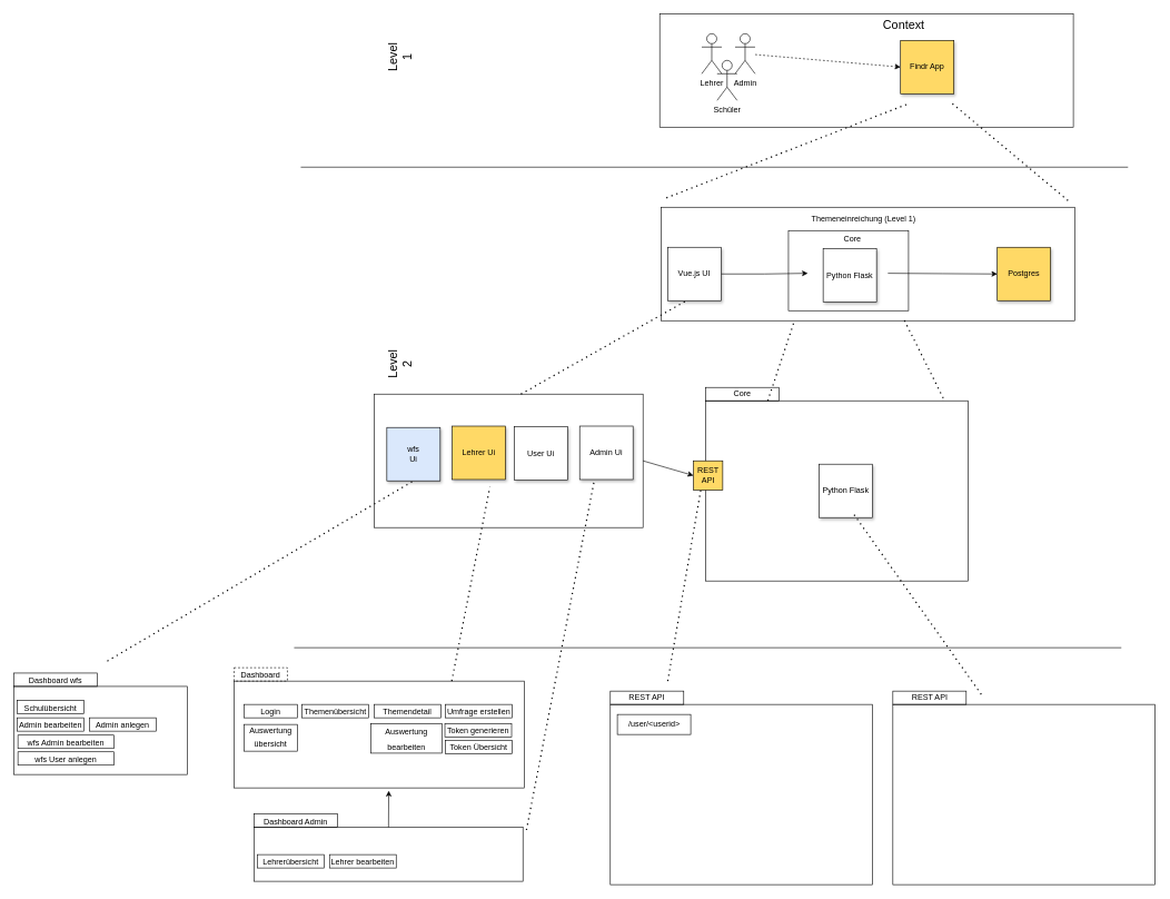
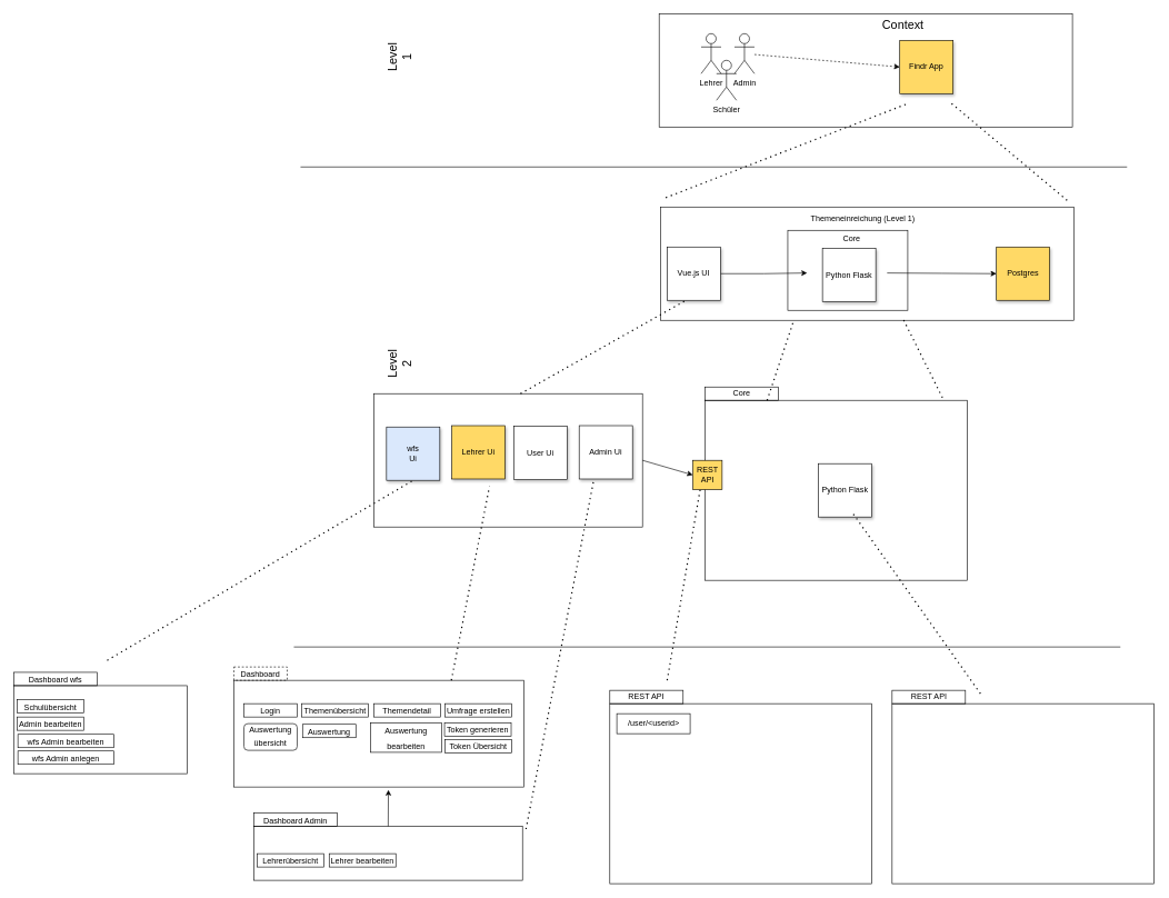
- <mxCell id="61" value="&lt;font style=&quot;font-size: 12px&quot;&gt;Admin anlegen&lt;br&gt;&lt;/font&gt;" style="rounded=0;whiteSpace=wrap;html=1;shadow=0;glass=0;fontSize=18;fillColor=none;" vertex="1" parent="1"><mxGeometry x="133" y="1075" width="100" height="20" as="geometry" /></mxCell>
+ <mxCell id="42" value="&lt;font style=&quot;font-size: 12px&quot;&gt;Auswertung&lt;/font&gt;" style="rounded=0;whiteSpace=wrap;html=1;shadow=0;glass=0;fontSize=18;fillColor=none;" vertex="1" parent="1"><mxGeometry x="453" y="1086" width="80" height="20" as="geometry" /></mxCell>
- <mxCell id="41" value="&lt;div style=&quot;font-size: 12px&quot;&gt;&lt;font style=&quot;font-size: 12px&quot;&gt;Auswertung&lt;/font&gt;&lt;/div&gt;&lt;font style=&quot;font-size: 12px&quot;&gt;übersicht&lt;br&gt;&lt;/font&gt;" style="rounded=0;whiteSpace=wrap;html=1;shadow=0;glass=0;fontSize=18;fillColor=none;" vertex="1" parent="1"><mxGeometry x="365" y="1085" width="80" height="40" as="geometry" /></mxCell>
+ <mxCell id="41" value="&lt;div style=&quot;font-size: 12px&quot;&gt;&lt;font style=&quot;font-size: 12px&quot;&gt;Auswertung&lt;/font&gt;&lt;/div&gt;&lt;font style=&quot;font-size: 12px&quot;&gt;übersicht&lt;br&gt;&lt;/font&gt;" style="whiteSpace=wrap;html=1;shadow=0;glass=0;fontSize=18;fillColor=none;rounded=1;" vertex="1" parent="1"><mxGeometry x="365" y="1085" width="80" height="40" as="geometry" /></mxCell>
- <mxCell id="64" value="&lt;font style=&quot;font-size: 12px&quot;&gt;wfs &lt;font style=&quot;font-size: 12px&quot;&gt;User anlegen&lt;br&gt;&lt;/font&gt;&lt;/font&gt;" style="rounded=0;whiteSpace=wrap;html=1;shadow=0;glass=0;fontSize=18;fillColor=none;" vertex="1" parent="1"><mxGeometry x="26" y="1126" width="144" height="20" as="geometry" /></mxCell>
+ <mxCell id="64" value="&lt;font style=&quot;font-size: 12px&quot;&gt;wfs &lt;font style=&quot;font-size: 12px&quot;&gt;Admin anlegen&lt;br&gt;&lt;/font&gt;&lt;/font&gt;" style="rounded=0;whiteSpace=wrap;html=1;shadow=0;glass=0;fontSize=18;fillColor=none;" vertex="1" parent="1"><mxGeometry x="26" y="1126" width="144" height="20" as="geometry" /></mxCell>
